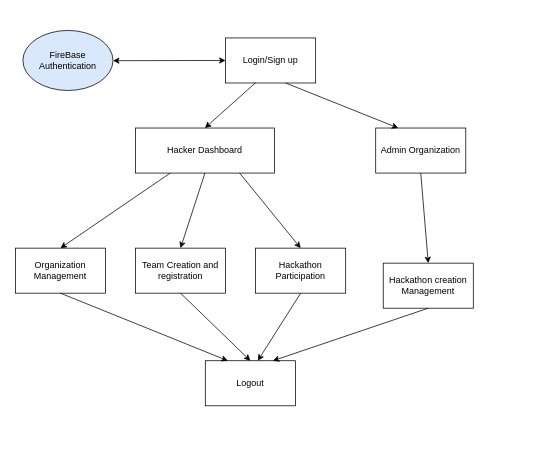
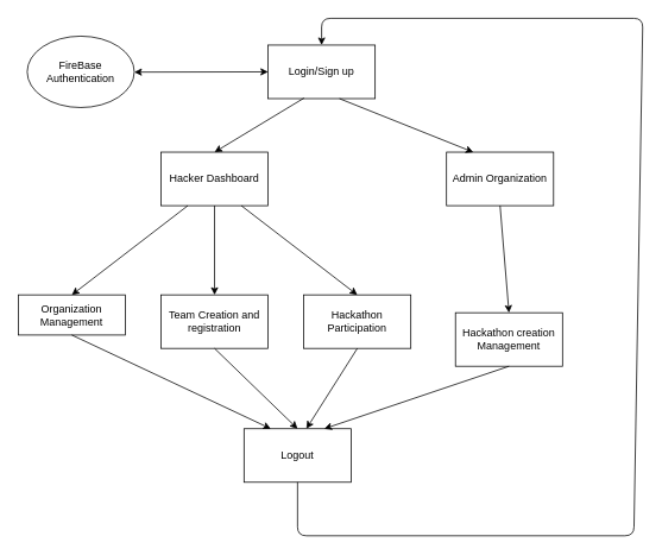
- <mxCell id="3" value="FireBase Authentication" style="ellipse;whiteSpace=wrap;html=1;fillColor=#dae8fc;" vertex="1" parent="1"><mxGeometry x="30" y="40" width="120" height="80" as="geometry" /></mxCell>
+ <mxCell id="3" value="FireBase Authentication" style="ellipse;whiteSpace=wrap;html=1;" vertex="1" parent="1"><mxGeometry x="30" y="40" width="120" height="80" as="geometry" /></mxCell>
- <mxCell id="4" value="Hacker Dashboard" style="rounded=0;whiteSpace=wrap;html=1;" vertex="1" parent="1"><mxGeometry x="180" y="170" width="185" height="60" as="geometry" /></mxCell>
+ <mxCell id="4" value="Hacker Dashboard" style="rounded=0;whiteSpace=wrap;html=1;" vertex="1" parent="1"><mxGeometry x="180" y="170" width="120" height="60" as="geometry" /></mxCell>
- <mxCell id="10" value="Organization Management" style="rounded=0;whiteSpace=wrap;html=1;" vertex="1" parent="1"><mxGeometry x="20" y="330" width="120" height="60" as="geometry" /></mxCell>
+ <mxCell id="10" value="Organization Management" style="rounded=0;whiteSpace=wrap;html=1;" vertex="1" parent="1"><mxGeometry x="20" y="330" width="120" height="45" as="geometry" /></mxCell>
+ <mxCell id="21" value="" style="endArrow=classic;html=1;exitX=0.5;exitY=1;exitDx=0;exitDy=0;entryX=0.5;entryY=0;entryDx=0;entryDy=0;" edge="1" parent="1" source="17" target="2"><mxGeometry width="50" height="50" relative="1" as="geometry"><mxPoint x="320" y="540" as="sourcePoint" /><mxPoint x="360" y="20" as="targetPoint" /><Array as="points"><mxPoint x="333" y="600" /><mxPoint x="710" y="600" /><mxPoint x="720" y="20" /><mxPoint x="360" y="20" /></Array></mxGeometry></mxCell>
